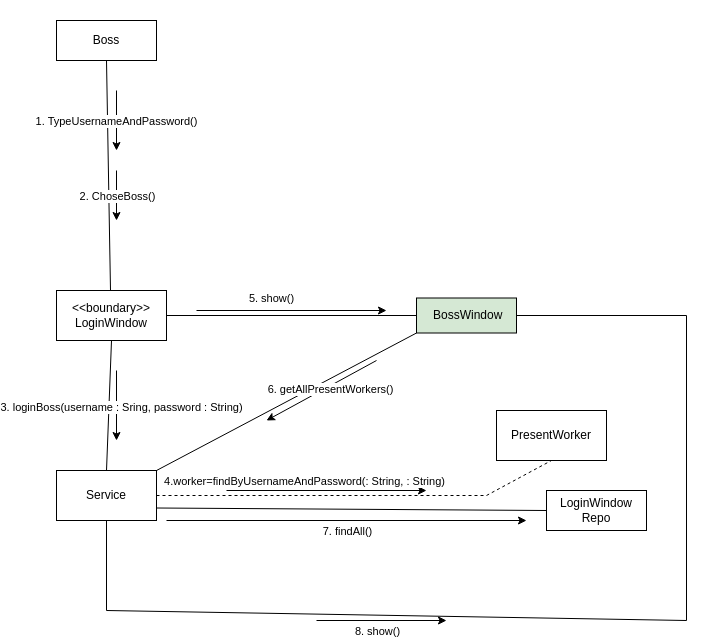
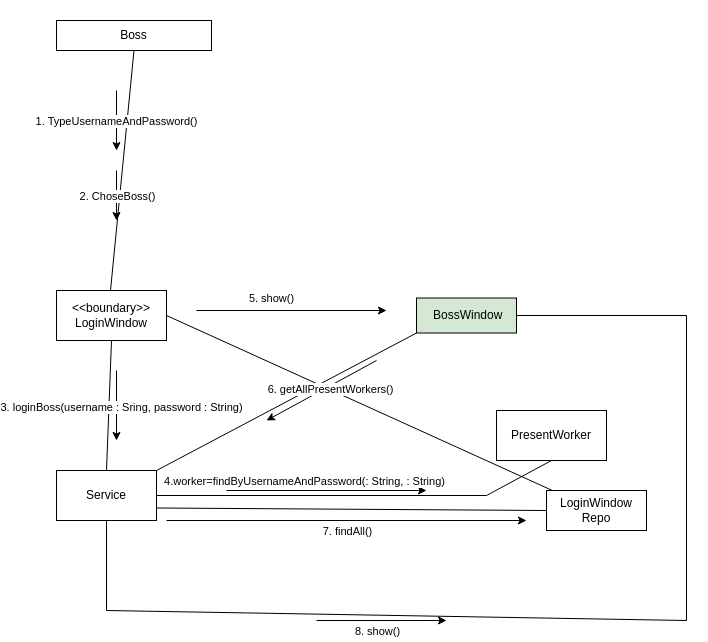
- <mxCell id="2" value="Boss" style="rounded=0;whiteSpace=wrap;html=1;" vertex="1" parent="1"><mxGeometry x="20" y="20" width="100" height="40" as="geometry" /></mxCell>
+ <mxCell id="2" value="Boss" style="rounded=0;whiteSpace=wrap;html=1;" vertex="1" parent="1"><mxGeometry x="20" y="20" width="155" height="30" as="geometry" /></mxCell>
- <mxCell id="21" value="" style="endArrow=none;html=1;rounded=0;exitX=1;exitY=0.5;exitDx=0;exitDy=0;" edge="1" parent="1" source="4" target="22"><mxGeometry width="50" height="50" relative="1" as="geometry"><mxPoint x="410" y="390" as="sourcePoint" /><mxPoint x="370" y="315" as="targetPoint" /></mxGeometry></mxCell>
+ <mxCell id="21" value="" style="endArrow=none;html=1;rounded=0;exitX=1;exitY=0.5;exitDx=0;exitDy=0;" edge="1" parent="1" source="4" target="17"><mxGeometry width="50" height="50" relative="1" as="geometry"><mxPoint x="410" y="390" as="sourcePoint" /><mxPoint x="370" y="315" as="targetPoint" /></mxGeometry></mxCell>
- <mxCell id="14" value="" style="endArrow=none;html=1;rounded=0;exitX=1;exitY=0.5;exitDx=0;exitDy=0;entryX=0.5;entryY=1;entryDx=0;entryDy=0;dashed=1;" edge="1" parent="1" source="9" target="13"><mxGeometry width="50" height="50" relative="1" as="geometry"><mxPoint x="410" y="450" as="sourcePoint" /><mxPoint x="460" y="400" as="targetPoint" /><Array as="points"><mxPoint x="450" y="495" /></Array></mxGeometry></mxCell>
+ <mxCell id="14" value="" style="endArrow=none;html=1;rounded=0;exitX=1;exitY=0.5;exitDx=0;exitDy=0;entryX=0.5;entryY=1;entryDx=0;entryDy=0;" edge="1" parent="1" source="9" target="13"><mxGeometry width="50" height="50" relative="1" as="geometry"><mxPoint x="410" y="450" as="sourcePoint" /><mxPoint x="460" y="400" as="targetPoint" /><Array as="points"><mxPoint x="450" y="495" /></Array></mxGeometry></mxCell>
